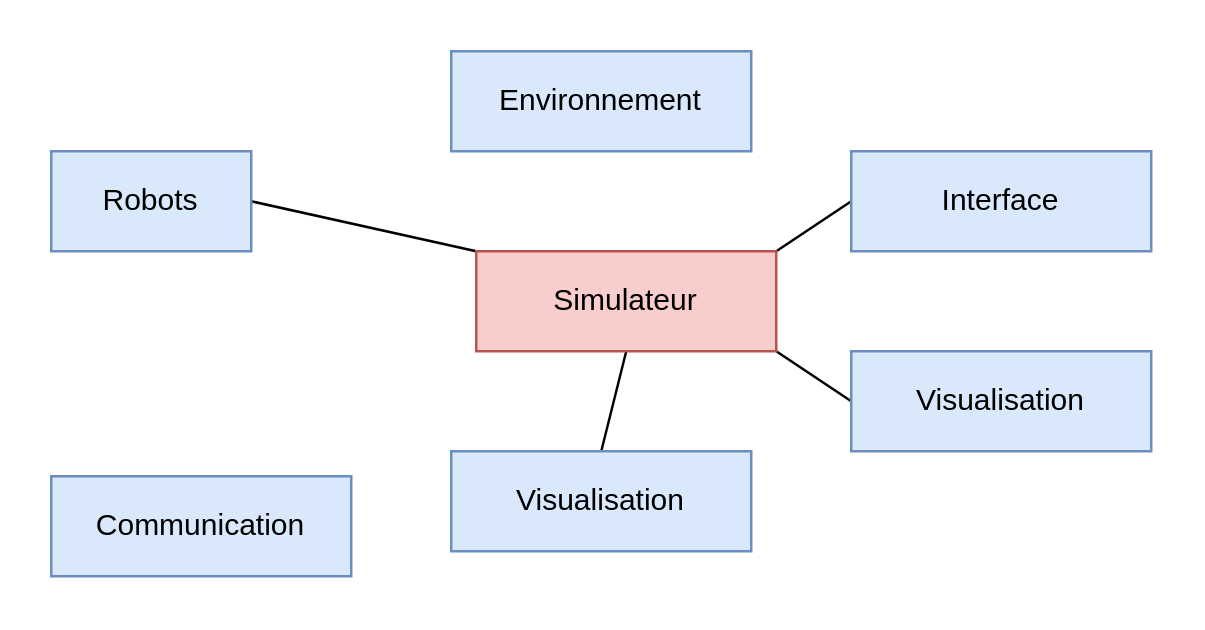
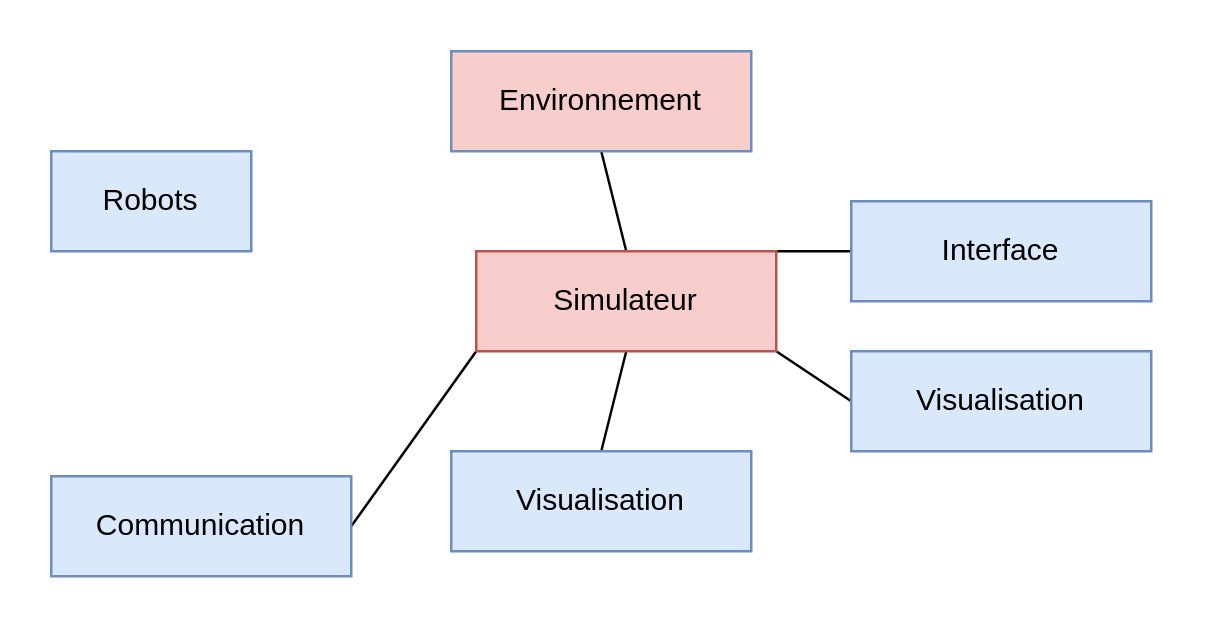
- <mxCell id="9" value="Environnement" style="rounded=0;whiteSpace=wrap;html=1;fillColor=#dae8fc;strokeColor=#6c8ebf;" vertex="1" parent="1"><mxGeometry x="180" y="20" width="120" height="40" as="geometry" /></mxCell>
+ <mxCell id="9" value="Environnement" style="rounded=0;whiteSpace=wrap;html=1;fillColor=#f8cecc;strokeColor=#6c8ebf;" vertex="1" parent="1"><mxGeometry x="180" y="20" width="120" height="40" as="geometry" /></mxCell>
- <mxCell id="10" value="Interface" style="rounded=0;whiteSpace=wrap;html=1;fillColor=#dae8fc;strokeColor=#6c8ebf;" vertex="1" parent="1"><mxGeometry x="340" y="60" width="120" height="40" as="geometry" /></mxCell>
+ <mxCell id="10" value="Interface" style="rounded=0;whiteSpace=wrap;html=1;fillColor=#dae8fc;strokeColor=#6c8ebf;" vertex="1" parent="1"><mxGeometry x="340" y="80" width="120" height="40" as="geometry" /></mxCell>
+ <mxCell id="3" style="edgeStyle=none;rounded=0;orthogonalLoop=1;jettySize=auto;html=1;exitX=0.5;exitY=0;exitDx=0;exitDy=0;entryX=0.5;entryY=1;entryDx=0;entryDy=0;endArrow=none;endFill=0;" edge="1" parent="1" source="8" target="9"><mxGeometry relative="1" as="geometry" /></mxCell>
- <mxCell id="4" style="edgeStyle=none;rounded=0;orthogonalLoop=1;jettySize=auto;html=1;exitX=0;exitY=0;exitDx=0;exitDy=0;entryX=1;entryY=0.5;entryDx=0;entryDy=0;endArrow=none;endFill=0;" edge="1" parent="1" source="8" target="11"><mxGeometry relative="1" as="geometry" /></mxCell>
+ <mxCell id="5" style="edgeStyle=none;rounded=0;orthogonalLoop=1;jettySize=auto;html=1;exitX=0;exitY=1;exitDx=0;exitDy=0;entryX=1;entryY=0.5;entryDx=0;entryDy=0;endArrow=none;endFill=0;" edge="1" parent="1" source="8" target="12"><mxGeometry relative="1" as="geometry" /></mxCell>
